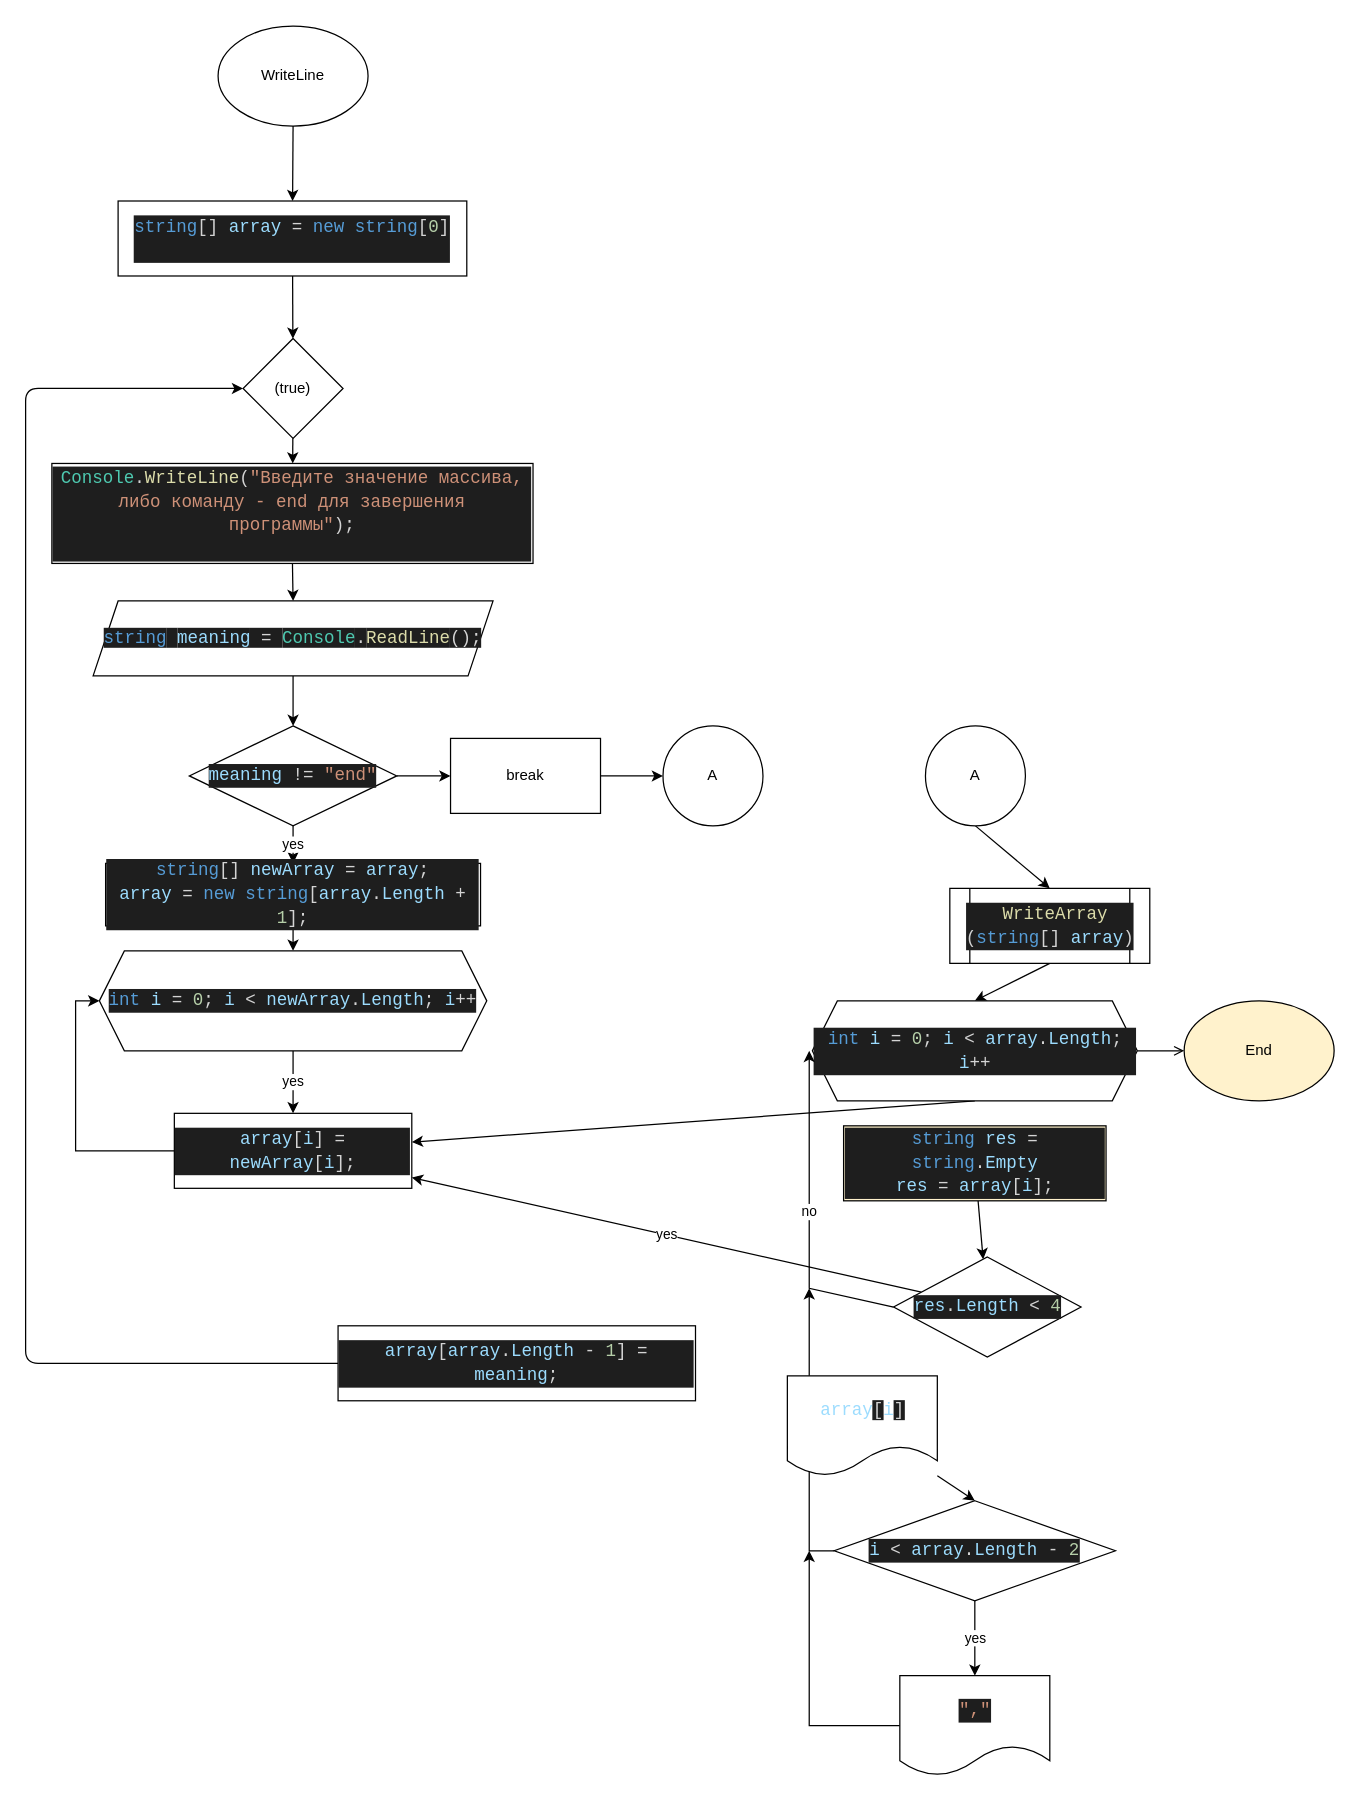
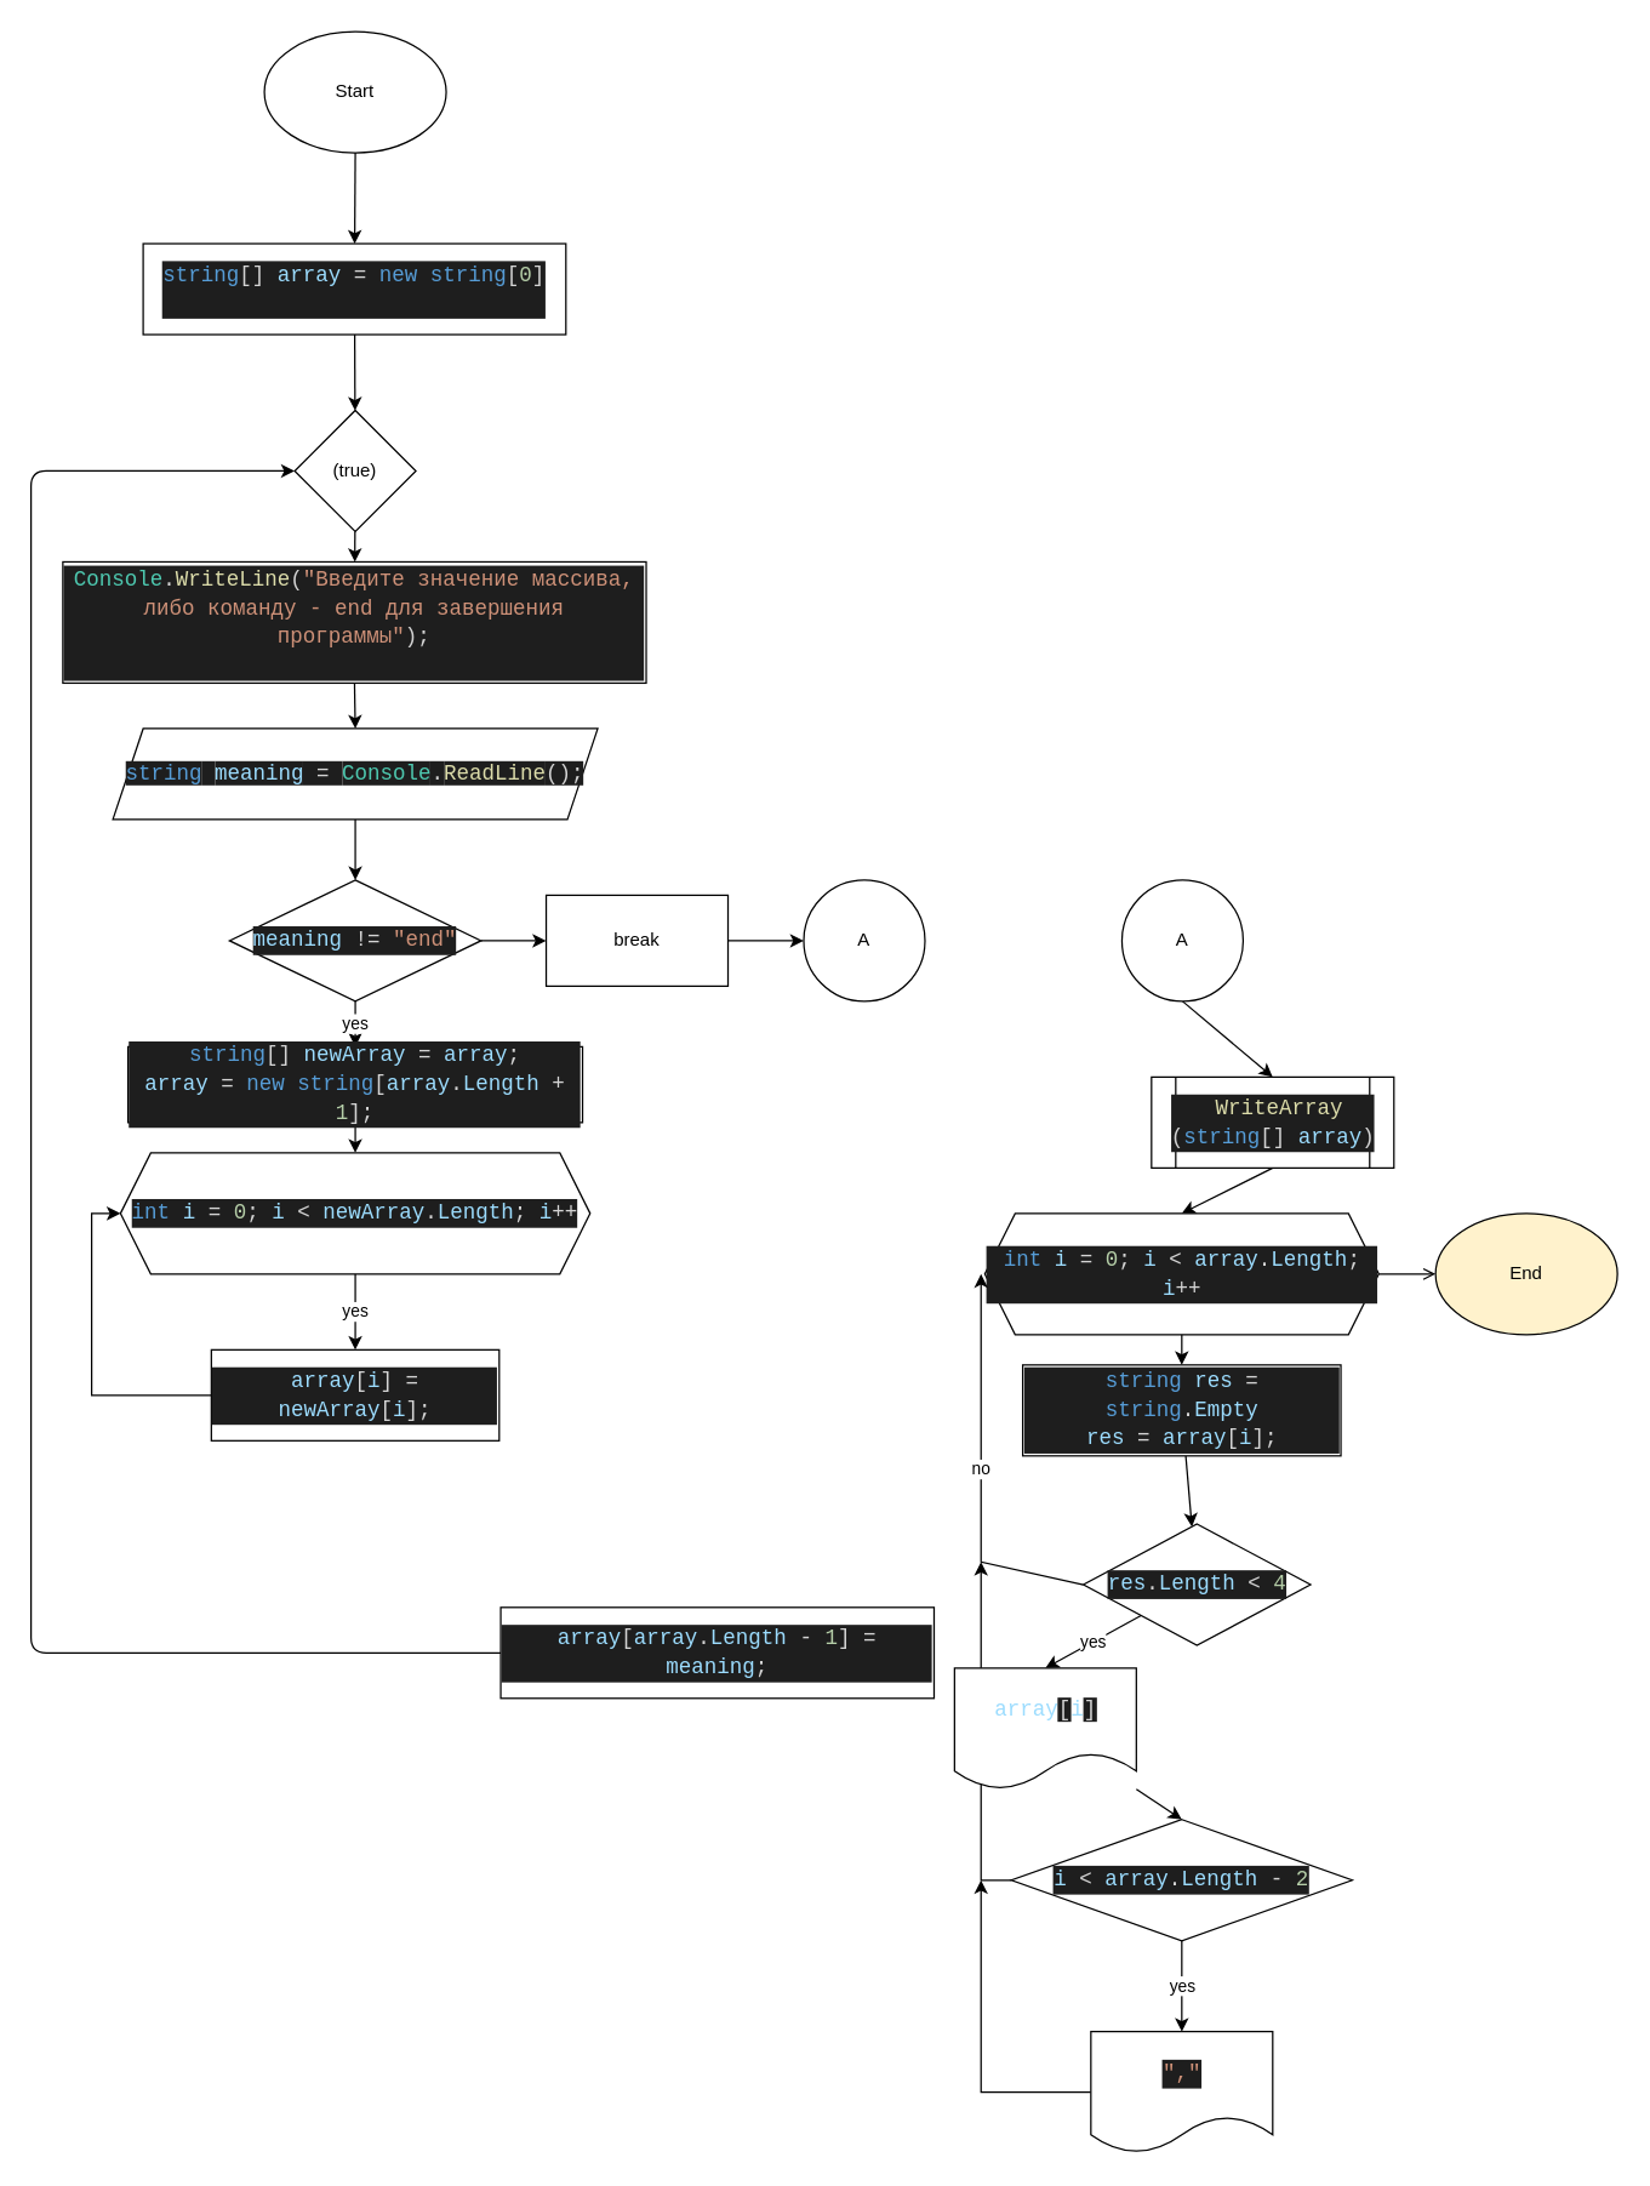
- <mxCell id="3" value="WriteLine" style="ellipse;whiteSpace=wrap;html=1;" vertex="1" parent="1"><mxGeometry x="174" y="20" width="120" height="80" as="geometry" /></mxCell>
+ <mxCell id="3" value="Start" style="ellipse;whiteSpace=wrap;html=1;" vertex="1" parent="1"><mxGeometry x="174" y="20" width="120" height="80" as="geometry" /></mxCell>
- <mxCell id="27" value="" style="edgeStyle=none;rounded=0;html=1;exitX=0.5;exitY=1;exitDx=0;exitDy=0;" edge="1" parent="1" source="29" target="19"><mxGeometry relative="1" as="geometry"><mxPoint x="587" y="880" as="sourcePoint" /></mxGeometry></mxCell>
+ <mxCell id="27" value="" style="edgeStyle=none;rounded=0;html=1;exitX=0.5;exitY=1;exitDx=0;exitDy=0;" edge="1" parent="1" source="29" target="31"><mxGeometry relative="1" as="geometry"><mxPoint x="587" y="880" as="sourcePoint" /></mxGeometry></mxCell>
- <mxCell id="31" value="&lt;div style=&quot;color: rgb(212 , 212 , 212) ; background-color: rgb(30 , 30 , 30) ; font-family: &amp;#34;consolas&amp;#34; , &amp;#34;courier new&amp;#34; , monospace ; font-size: 14px ; line-height: 19px&quot;&gt;&lt;div&gt;&lt;span style=&quot;color: #569cd6&quot;&gt;string&lt;/span&gt; &lt;span style=&quot;color: #9cdcfe&quot;&gt;res&lt;/span&gt; = &lt;span style=&quot;color: #569cd6&quot;&gt;string&lt;/span&gt;.&lt;span style=&quot;color: #9cdcfe&quot;&gt;Empty&lt;/span&gt;&lt;/div&gt;&lt;div&gt;&lt;span style=&quot;color: rgb(156 , 220 , 254)&quot;&gt;res&lt;/span&gt; = &lt;span style=&quot;color: rgb(156 , 220 , 254)&quot;&gt;array&lt;/span&gt;[&lt;span style=&quot;color: rgb(156 , 220 , 254)&quot;&gt;i&lt;/span&gt;];&lt;/div&gt;&lt;/div&gt;" style="whiteSpace=wrap;html=1;strokeWidth=1;fillColor=#fff2cc;" vertex="1" parent="1"><mxGeometry x="674.5" y="900" width="210" height="60" as="geometry" /></mxCell>
+ <mxCell id="31" value="&lt;div style=&quot;color: rgb(212 , 212 , 212) ; background-color: rgb(30 , 30 , 30) ; font-family: &amp;#34;consolas&amp;#34; , &amp;#34;courier new&amp;#34; , monospace ; font-size: 14px ; line-height: 19px&quot;&gt;&lt;div&gt;&lt;span style=&quot;color: #569cd6&quot;&gt;string&lt;/span&gt; &lt;span style=&quot;color: #9cdcfe&quot;&gt;res&lt;/span&gt; = &lt;span style=&quot;color: #569cd6&quot;&gt;string&lt;/span&gt;.&lt;span style=&quot;color: #9cdcfe&quot;&gt;Empty&lt;/span&gt;&lt;/div&gt;&lt;div&gt;&lt;span style=&quot;color: rgb(156 , 220 , 254)&quot;&gt;res&lt;/span&gt; = &lt;span style=&quot;color: rgb(156 , 220 , 254)&quot;&gt;array&lt;/span&gt;[&lt;span style=&quot;color: rgb(156 , 220 , 254)&quot;&gt;i&lt;/span&gt;];&lt;/div&gt;&lt;/div&gt;" style="whiteSpace=wrap;html=1;strokeWidth=1;" vertex="1" parent="1"><mxGeometry x="674.5" y="900" width="210" height="60" as="geometry" /></mxCell>
- <mxCell id="32" value="yes" style="edgeStyle=none;rounded=0;html=1;" edge="1" parent="1" source="34" target="19"><mxGeometry relative="1" as="geometry"><mxPoint x="779.5" y="1100" as="targetPoint" /></mxGeometry></mxCell>
+ <mxCell id="32" value="yes" style="edgeStyle=none;rounded=0;html=1;entryX=0.5;entryY=0;entryDx=0;entryDy=0;" edge="1" parent="1" source="34" target="41"><mxGeometry relative="1" as="geometry"><mxPoint x="779.5" y="1100" as="targetPoint" /></mxGeometry></mxCell>
- <mxCell id="20" value="&lt;div style=&quot;color: rgb(212 , 212 , 212) ; background-color: rgb(30 , 30 , 30) ; font-family: &amp;#34;consolas&amp;#34; , &amp;#34;courier new&amp;#34; , monospace ; font-size: 14px ; line-height: 19px&quot;&gt;&lt;span style=&quot;color: #9cdcfe&quot;&gt;array&lt;/span&gt;[&lt;span style=&quot;color: #9cdcfe&quot;&gt;array&lt;/span&gt;.&lt;span style=&quot;color: #9cdcfe&quot;&gt;Length&lt;/span&gt; - &lt;span style=&quot;color: #b5cea8&quot;&gt;1&lt;/span&gt;] = &lt;span style=&quot;color: #9cdcfe&quot;&gt;meaning&lt;/span&gt;;&lt;/div&gt;" style="whiteSpace=wrap;html=1;strokeWidth=1;" vertex="1" parent="1"><mxGeometry x="270" y="1060" width="286" height="60" as="geometry" /></mxCell>
+ <mxCell id="20" value="&lt;div style=&quot;color: rgb(212 , 212 , 212) ; background-color: rgb(30 , 30 , 30) ; font-family: &amp;#34;consolas&amp;#34; , &amp;#34;courier new&amp;#34; , monospace ; font-size: 14px ; line-height: 19px&quot;&gt;&lt;span style=&quot;color: #9cdcfe&quot;&gt;array&lt;/span&gt;[&lt;span style=&quot;color: #9cdcfe&quot;&gt;array&lt;/span&gt;.&lt;span style=&quot;color: #9cdcfe&quot;&gt;Length&lt;/span&gt; - &lt;span style=&quot;color: #b5cea8&quot;&gt;1&lt;/span&gt;] = &lt;span style=&quot;color: #9cdcfe&quot;&gt;meaning&lt;/span&gt;;&lt;/div&gt;" style="whiteSpace=wrap;html=1;strokeWidth=1;" vertex="1" parent="1"><mxGeometry x="330" y="1060" width="286" height="60" as="geometry" /></mxCell>
